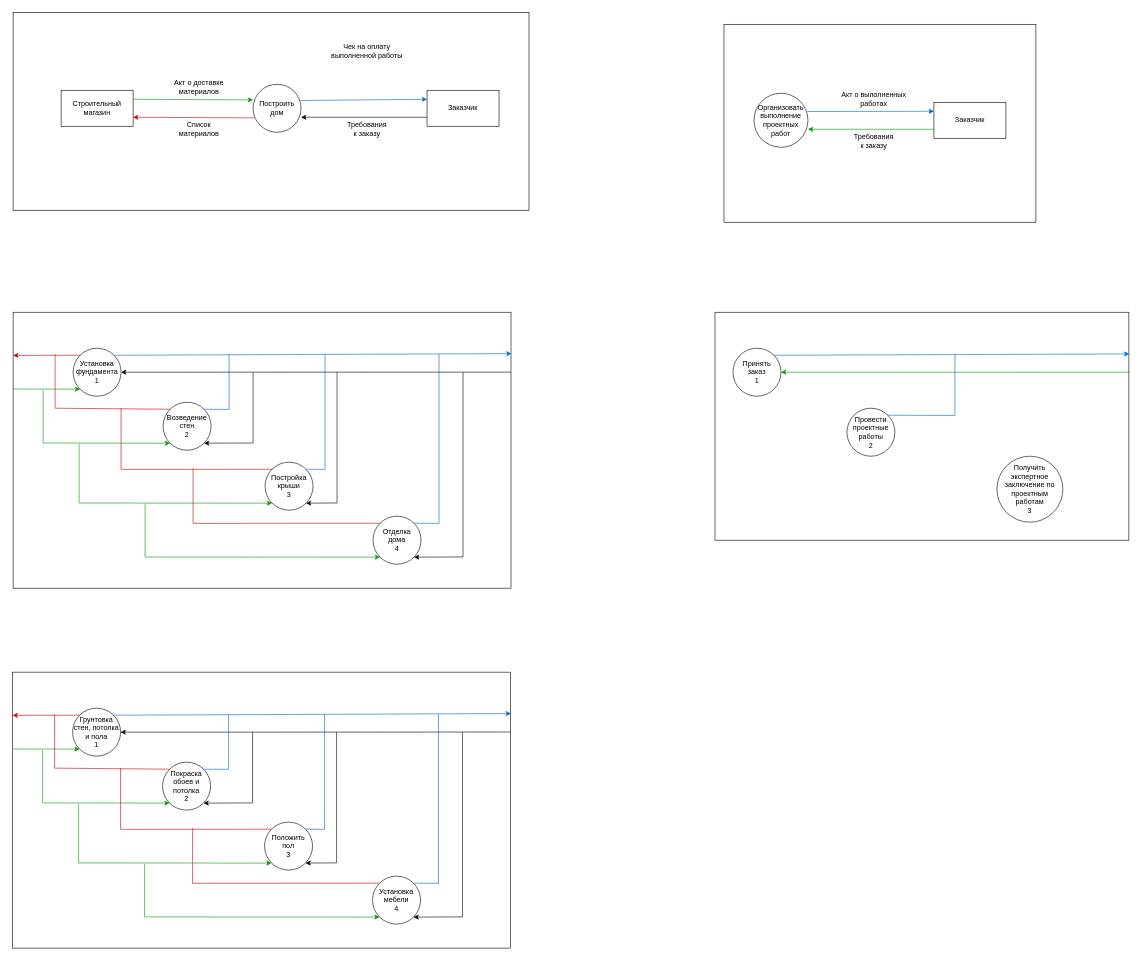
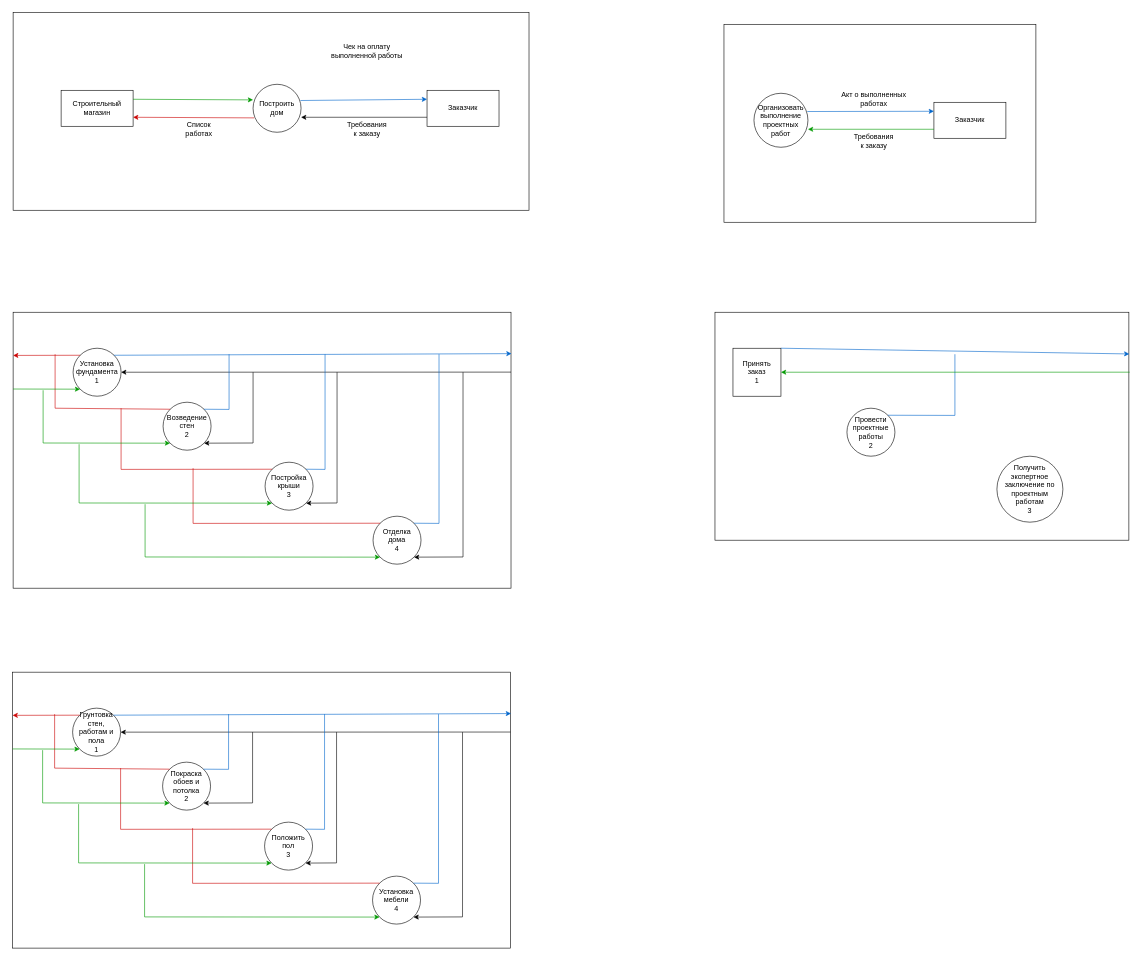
- <mxCell id="11" value="Акт о доставке материалов" style="text;html=1;strokeColor=none;fillColor=none;align=center;verticalAlign=middle;whiteSpace=wrap;rounded=0;" vertex="1" parent="1"><mxGeometry x="271" y="130" width="120" height="30" as="geometry" /></mxCell>
- <mxCell id="12" value="Список материалов" style="text;html=1;strokeColor=none;fillColor=none;align=center;verticalAlign=middle;whiteSpace=wrap;rounded=0;" vertex="1" parent="1"><mxGeometry x="301" y="200" width="60" height="30" as="geometry" /></mxCell>
+ <mxCell id="12" value="Список работах" style="text;html=1;strokeColor=none;fillColor=none;align=center;verticalAlign=middle;whiteSpace=wrap;rounded=0;" vertex="1" parent="1"><mxGeometry x="301" y="200" width="60" height="30" as="geometry" /></mxCell>
- <mxCell id="64" value="Принять заказ&lt;br&gt;1" style="ellipse;whiteSpace=wrap;html=1;aspect=fixed;" vertex="1" parent="1"><mxGeometry x="1221" y="580" width="80" height="80" as="geometry" /></mxCell>
+ <mxCell id="64" value="Принять заказ&lt;br&gt;1" style="whiteSpace=wrap;html=1;aspect=fixed;rounded=0;" vertex="1" parent="1"><mxGeometry x="1221" y="580" width="80" height="80" as="geometry" /></mxCell>
- <mxCell id="36" value="Грунтовка стен, потолка и пола&lt;br&gt;1" style="ellipse;whiteSpace=wrap;html=1;aspect=fixed;" vertex="1" parent="1"><mxGeometry x="120.17" y="1180" width="80" height="80" as="geometry" /></mxCell>
+ <mxCell id="36" value="Грунтовка стен, работам и пола&lt;br&gt;1" style="ellipse;whiteSpace=wrap;html=1;aspect=fixed;" vertex="1" parent="1"><mxGeometry x="120.17" y="1180" width="80" height="80" as="geometry" /></mxCell>
